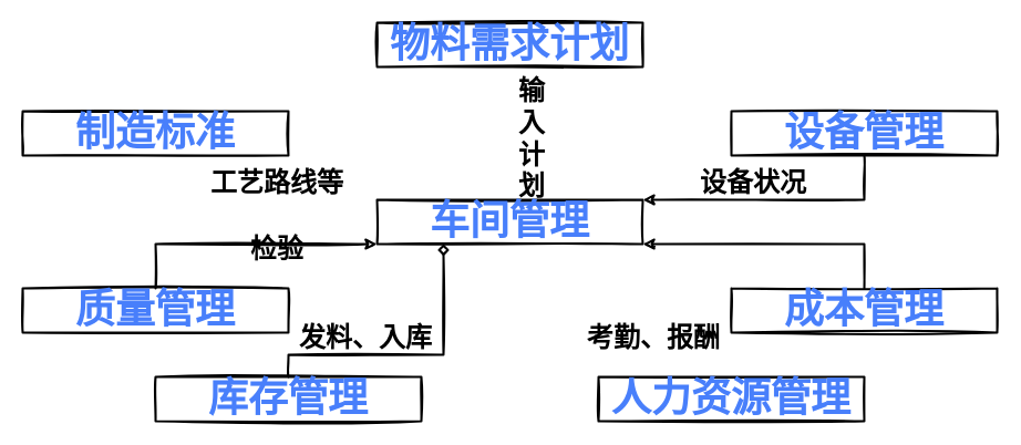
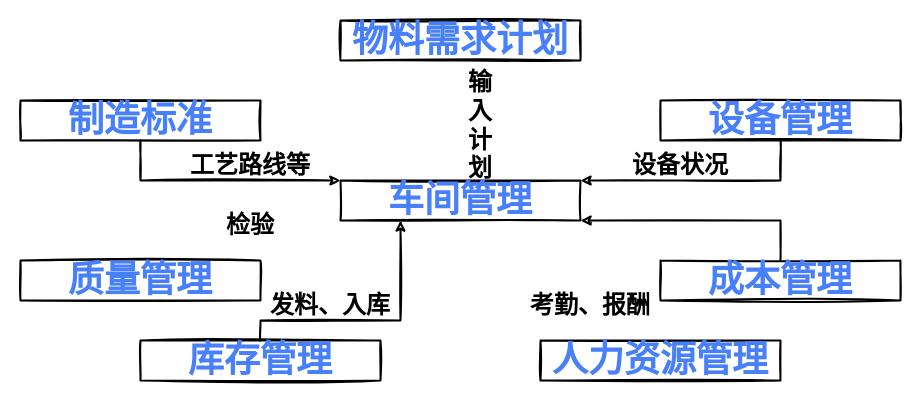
+ <mxCell id="4" style="edgeStyle=orthogonalEdgeStyle;rounded=0;sketch=1;orthogonalLoop=1;jettySize=auto;html=1;exitX=0.5;exitY=1;exitDx=0;exitDy=0;entryX=0;entryY=0;entryDx=0;entryDy=0;strokeWidth=2;" edge="1" parent="2" source="5" target="3"><mxGeometry relative="1" as="geometry"><Array as="points"><mxPoint x="120" y="160" /></Array></mxGeometry></mxCell>
- <mxCell id="6" style="edgeStyle=orthogonalEdgeStyle;rounded=0;sketch=1;orthogonalLoop=1;jettySize=auto;html=1;exitX=0.5;exitY=0;exitDx=0;exitDy=0;entryX=0;entryY=1;entryDx=0;entryDy=0;strokeWidth=2;" edge="1" parent="2" source="7" target="3"><mxGeometry relative="1" as="geometry"><Array as="points"><mxPoint x="120" y="200" /></Array></mxGeometry></mxCell>
- <mxCell id="8" style="edgeStyle=orthogonalEdgeStyle;rounded=0;sketch=1;orthogonalLoop=1;jettySize=auto;html=1;exitX=0.5;exitY=0;exitDx=0;exitDy=0;entryX=0.25;entryY=1;entryDx=0;entryDy=0;strokeWidth=2;endArrow=diamond;" edge="1" parent="2" source="9" target="3"><mxGeometry relative="1" as="geometry"><Array as="points"><mxPoint x="240" y="300" /><mxPoint x="380" y="300" /></Array></mxGeometry></mxCell>
+ <mxCell id="8" style="edgeStyle=orthogonalEdgeStyle;rounded=0;sketch=1;orthogonalLoop=1;jettySize=auto;html=1;exitX=0.5;exitY=0;exitDx=0;exitDy=0;entryX=0.25;entryY=1;entryDx=0;entryDy=0;strokeWidth=2;" edge="1" parent="2" source="9" target="3"><mxGeometry relative="1" as="geometry"><Array as="points"><mxPoint x="240" y="300" /><mxPoint x="380" y="300" /></Array></mxGeometry></mxCell>
